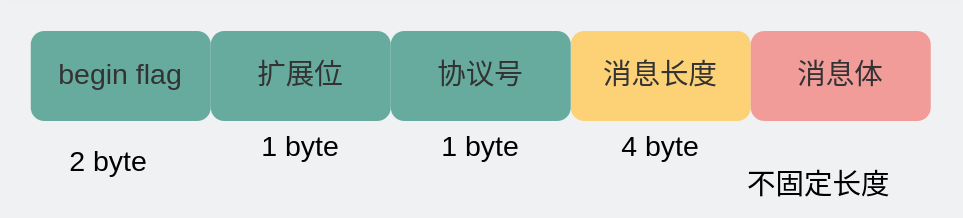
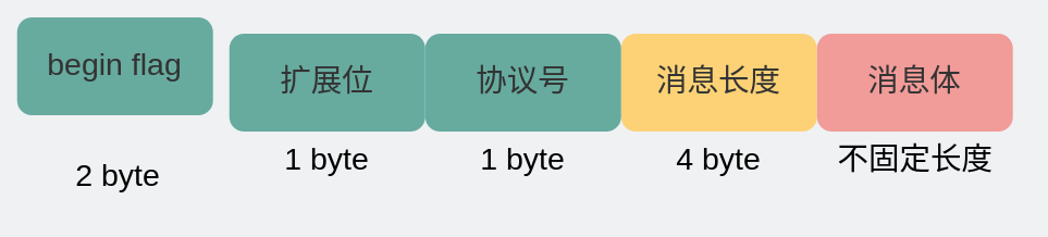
- <mxCell id="2" value="&lt;font style=&quot;font-size: 19px;&quot;&gt;begin flag&lt;br style=&quot;font-size: 19px;&quot;&gt;&lt;/font&gt;" style="rounded=1;whiteSpace=wrap;html=1;labelBackgroundColor=none;fontColor=#333333;strokeColor=none;fillColor=#67AB9F;fontSize=19;" parent="1" vertex="1"><mxGeometry x="20" y="20" width="120" height="60" as="geometry" /></mxCell>
+ <mxCell id="2" value="&lt;font style=&quot;font-size: 19px;&quot;&gt;begin flag&lt;br style=&quot;font-size: 19px;&quot;&gt;&lt;/font&gt;" style="rounded=1;whiteSpace=wrap;html=1;labelBackgroundColor=none;fontColor=#333333;strokeColor=none;fillColor=#67AB9F;fontSize=19;" parent="1" vertex="1"><mxGeometry x="10" y="10" width="120" height="60" as="geometry" /></mxCell>
- <mxCell id="11" value="&lt;span style=&quot;font-size: 19px;&quot;&gt;不固定长度&lt;/span&gt;" style="text;html=1;strokeColor=none;fillColor=none;align=center;verticalAlign=middle;whiteSpace=wrap;rounded=0;fontSize=19;" vertex="1" parent="1"><mxGeometry x="495.5" y="108" width="99" height="30" as="geometry" /></mxCell>
+ <mxCell id="11" value="&lt;span style=&quot;font-size: 19px;&quot;&gt;不固定长度&lt;/span&gt;" style="text;html=1;strokeColor=none;fillColor=none;align=center;verticalAlign=middle;whiteSpace=wrap;rounded=0;fontSize=19;" vertex="1" parent="1"><mxGeometry x="510.5" y="83" width="99" height="30" as="geometry" /></mxCell>
